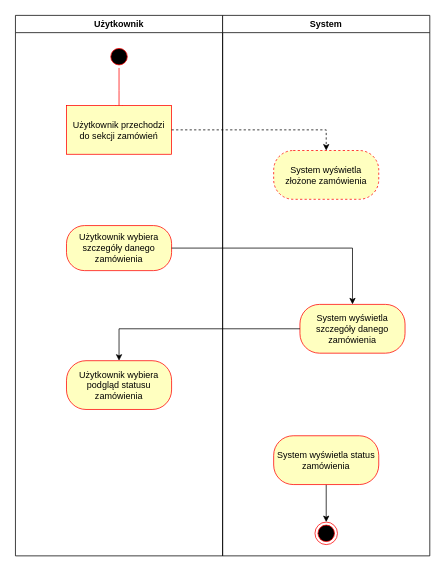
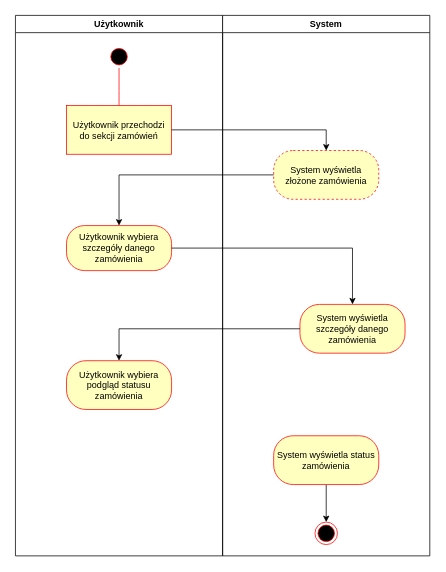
- <mxCell id="14" style="edgeStyle=orthogonalEdgeStyle;rounded=0;orthogonalLoop=1;jettySize=auto;html=1;entryX=0.5;entryY=0;entryDx=0;entryDy=0;dashed=1;" edge="1" parent="1" source="5" target="9"><mxGeometry relative="1" as="geometry" /></mxCell>
+ <mxCell id="14" style="edgeStyle=orthogonalEdgeStyle;rounded=0;orthogonalLoop=1;jettySize=auto;html=1;entryX=0.5;entryY=0;entryDx=0;entryDy=0;" edge="1" parent="1" source="5" target="9"><mxGeometry relative="1" as="geometry" /></mxCell>
+ <mxCell id="15" style="edgeStyle=orthogonalEdgeStyle;rounded=0;orthogonalLoop=1;jettySize=auto;html=1;entryX=0.5;entryY=0;entryDx=0;entryDy=0;" edge="1" parent="1" source="9" target="6"><mxGeometry relative="1" as="geometry" /></mxCell>
